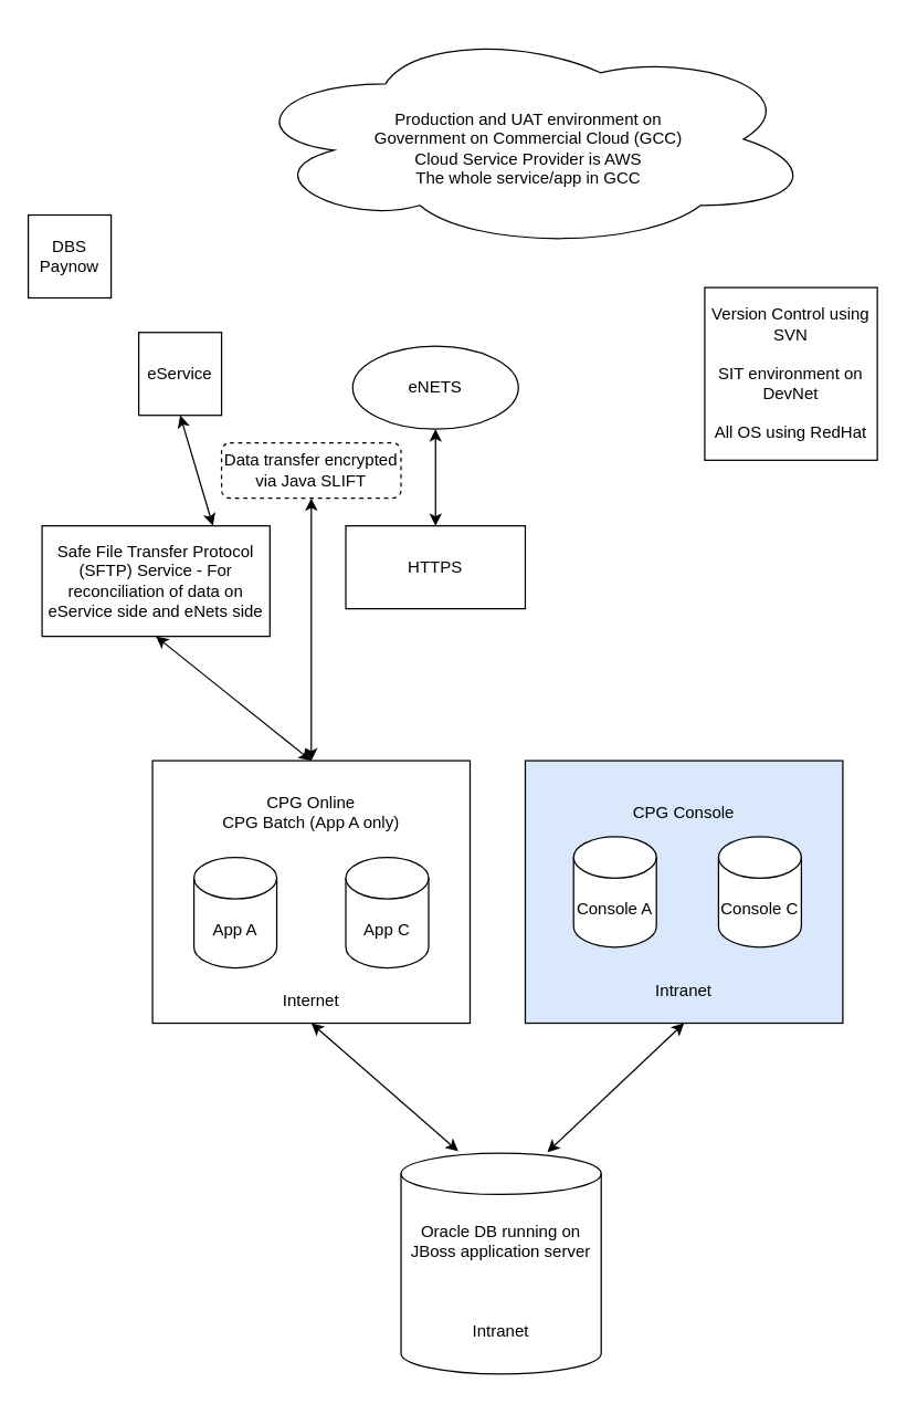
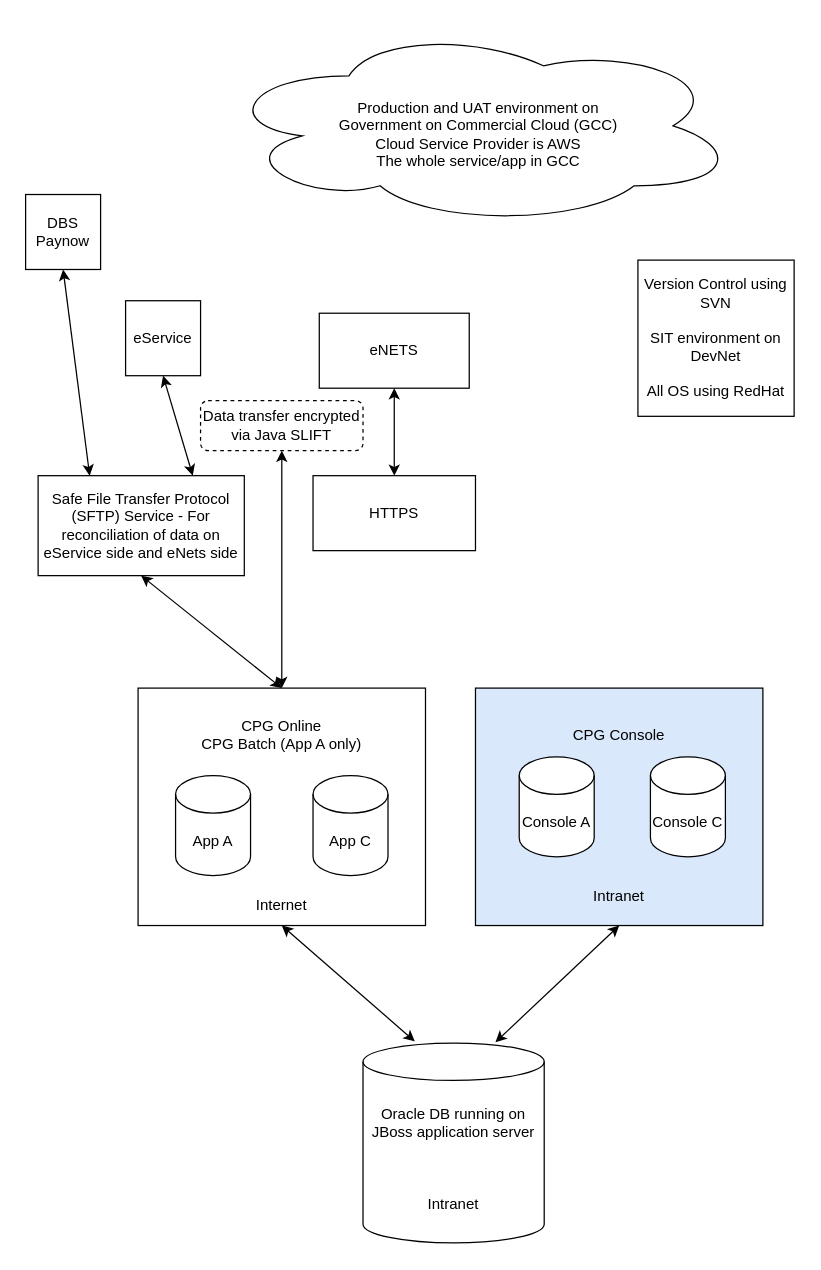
- <mxCell id="19" value="eNETS" style="ellipse;whiteSpace=wrap;html=1;" parent="1" vertex="1"><mxGeometry x="255" y="250" width="120" height="60" as="geometry" /></mxCell>
+ <mxCell id="19" value="eNETS" style="rounded=0;whiteSpace=wrap;html=1;" parent="1" vertex="1"><mxGeometry x="255" y="250" width="120" height="60" as="geometry" /></mxCell>
+ <mxCell id="15" value="" style="endArrow=classic;startArrow=classic;html=1;rounded=0;exitX=0.25;exitY=0;exitDx=0;exitDy=0;entryX=0.5;entryY=1;entryDx=0;entryDy=0;" parent="1" source="11" target="13" edge="1"><mxGeometry width="50" height="50" relative="1" as="geometry"><mxPoint x="250" y="400" as="sourcePoint" /><mxPoint x="300" y="350" as="targetPoint" /></mxGeometry></mxCell>
